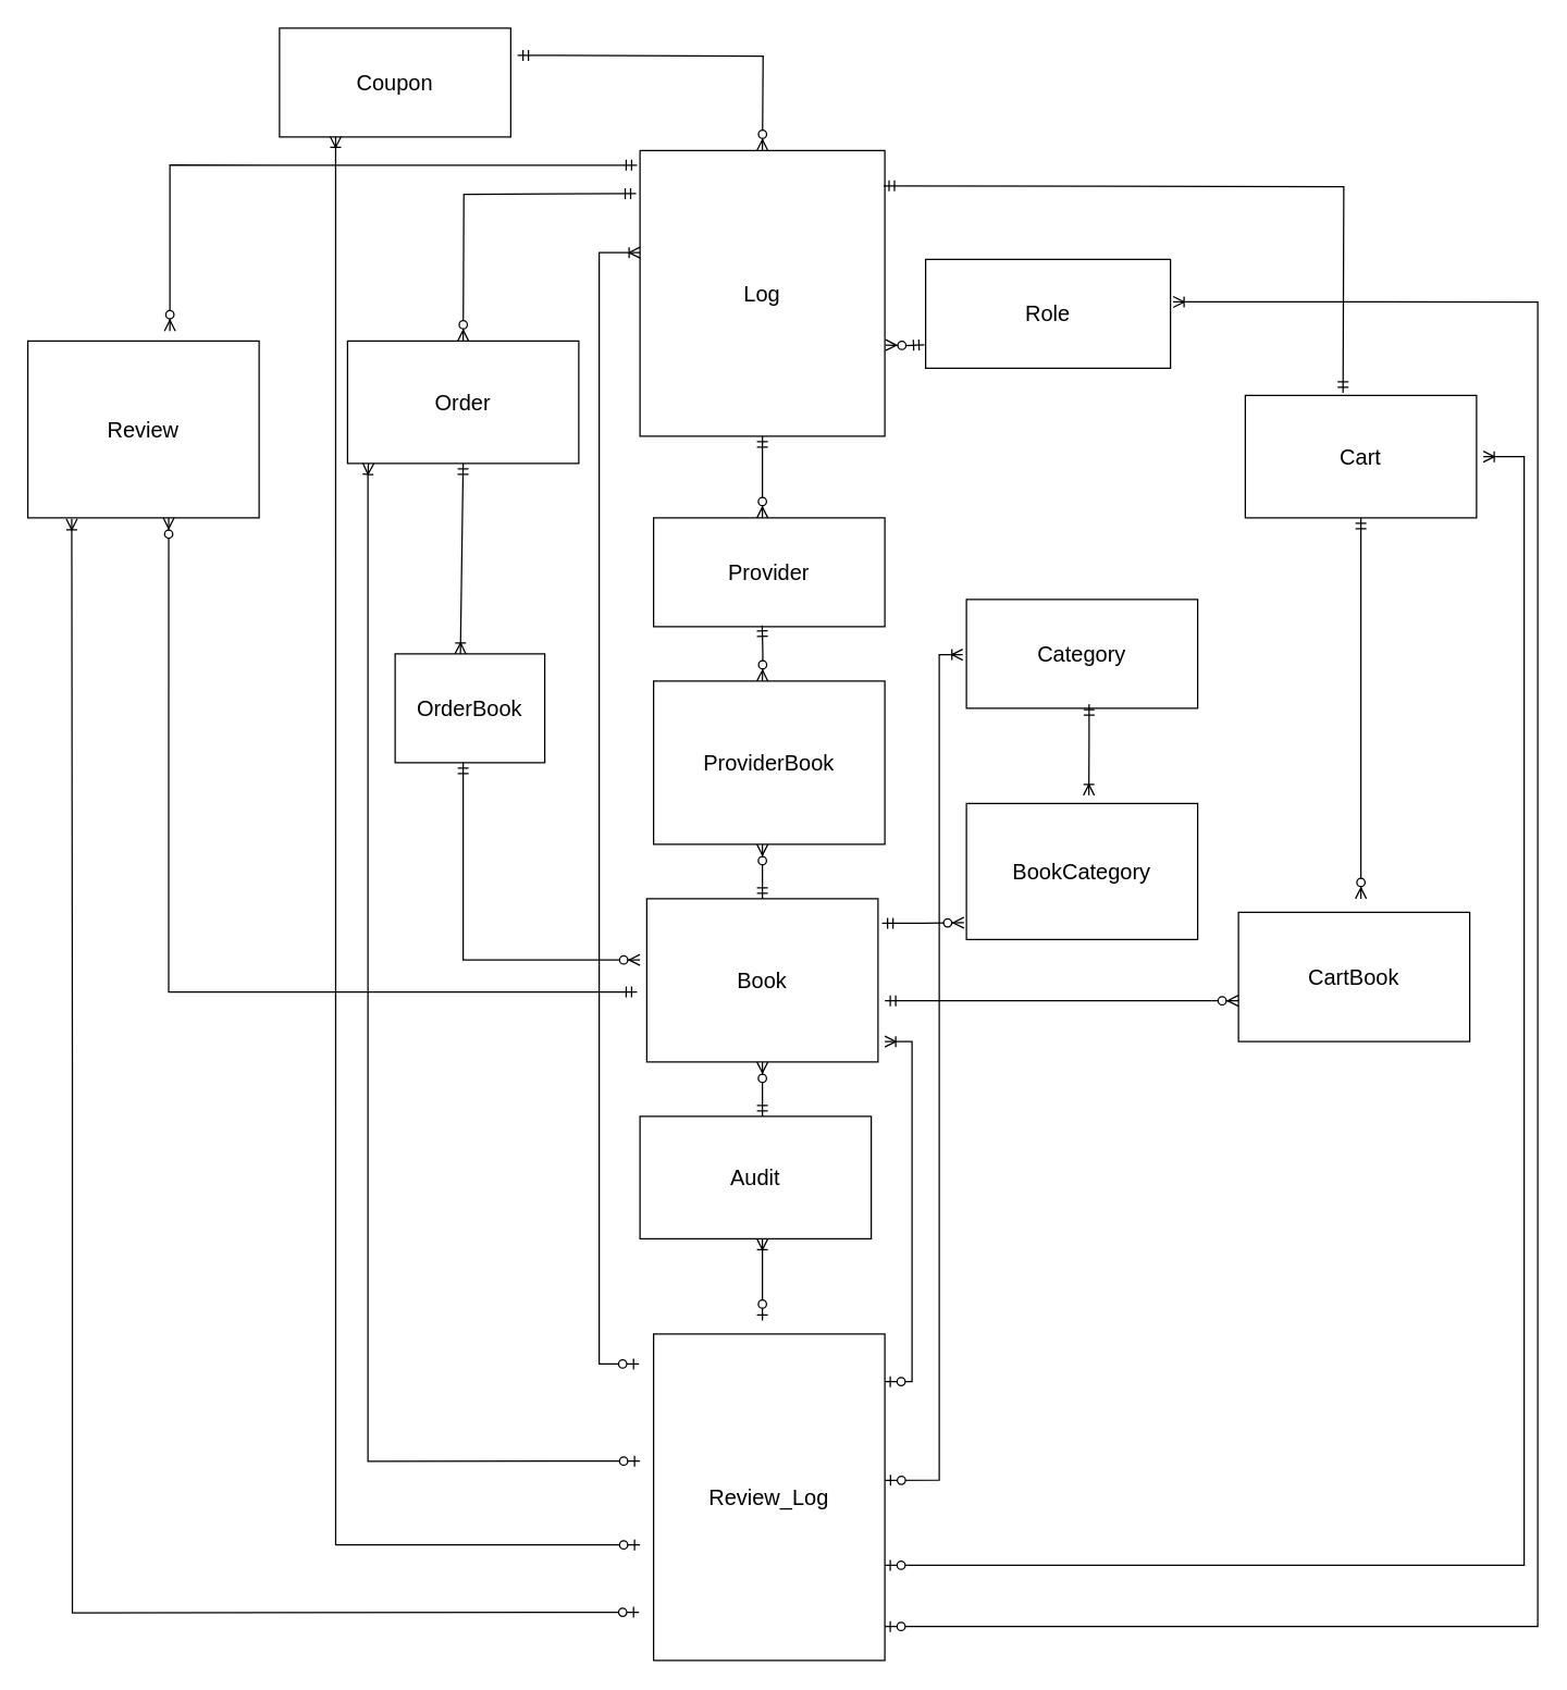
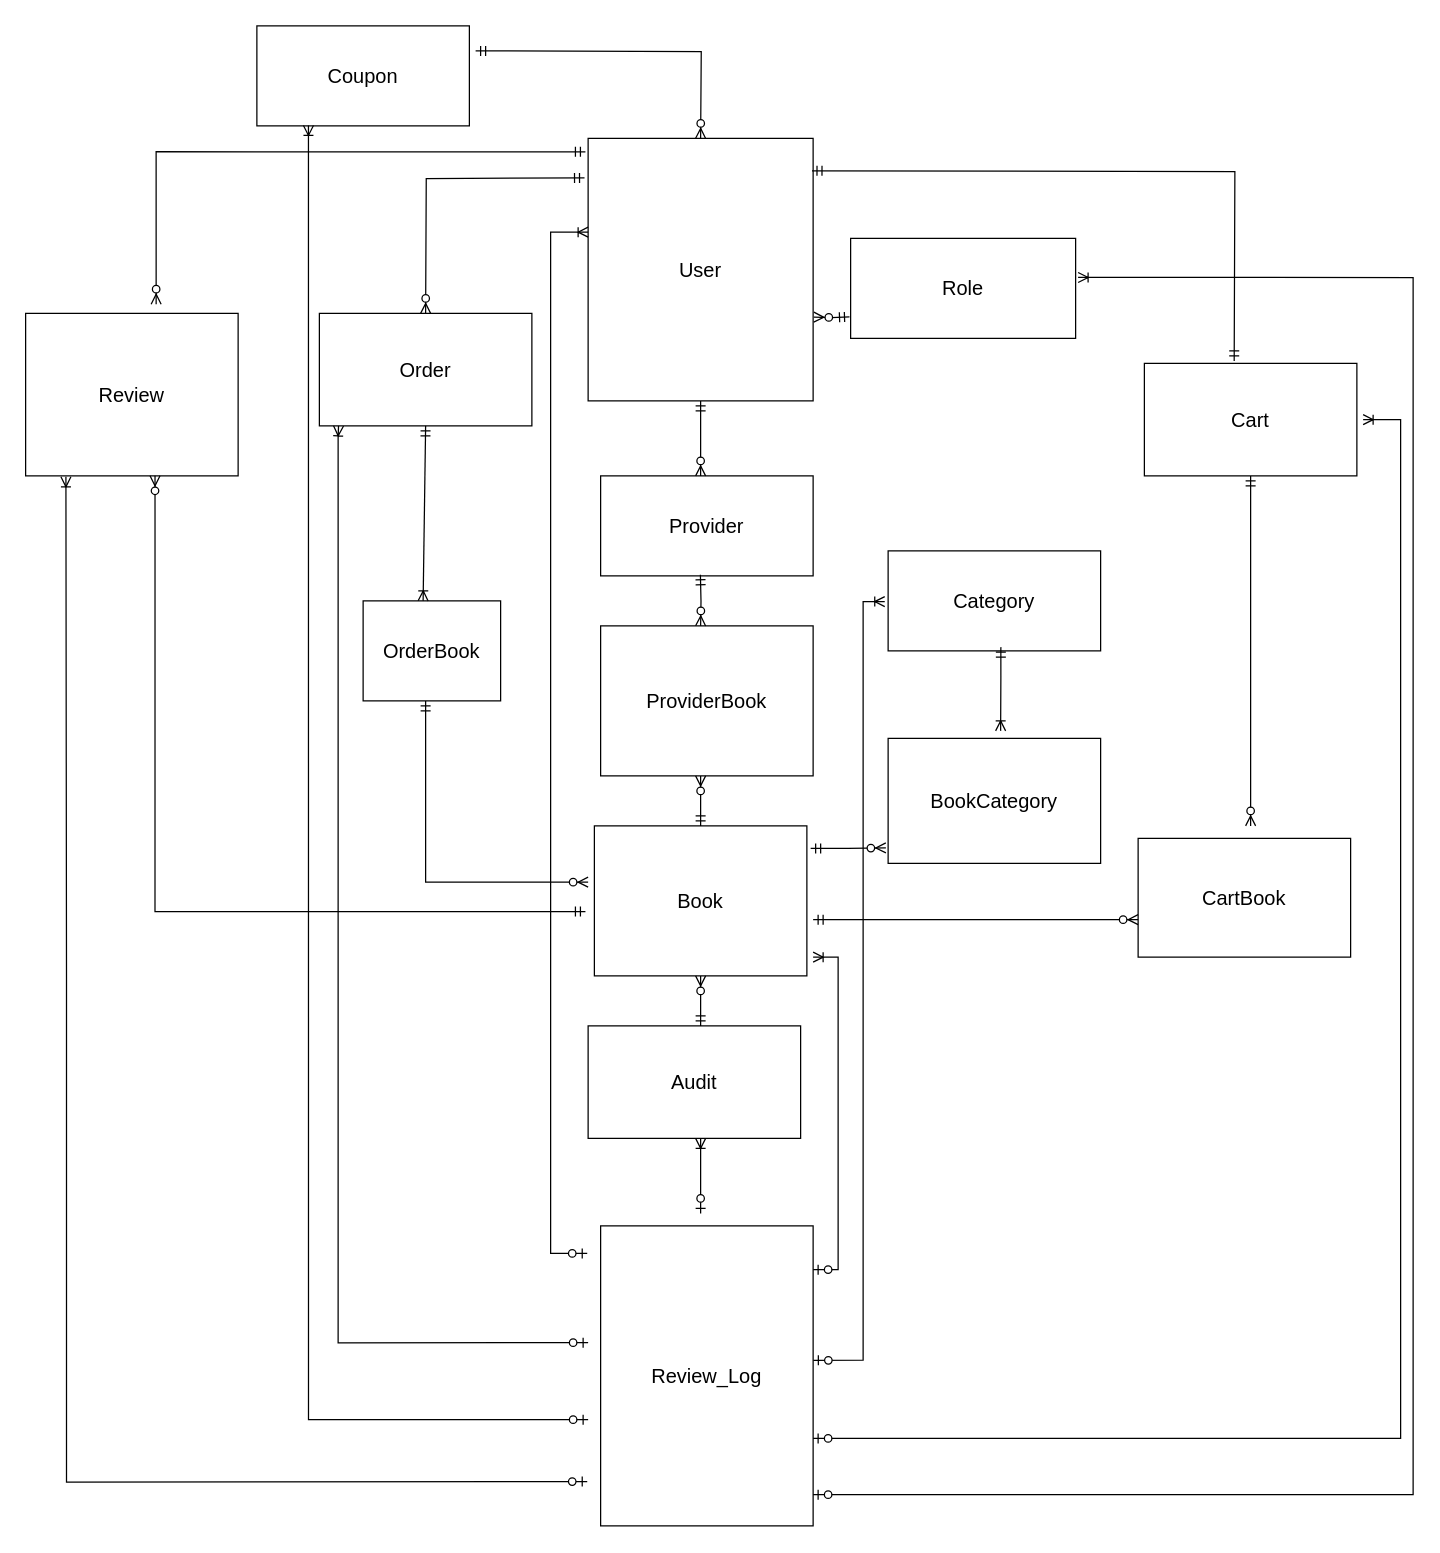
- <mxCell id="26" value="Log" style="whiteSpace=wrap;html=1;align=center;strokeColor=inherit;verticalAlign=middle;fontFamily=Helvetica;fontSize=16;fontColor=default;fillColor=none;" vertex="1" parent="1"><mxGeometry x="470" y="110" width="180" height="210" as="geometry" /></mxCell>
+ <mxCell id="26" value="User" style="whiteSpace=wrap;html=1;align=center;strokeColor=inherit;verticalAlign=middle;fontFamily=Helvetica;fontSize=16;fontColor=default;fillColor=none;" vertex="1" parent="1"><mxGeometry x="470" y="110" width="180" height="210" as="geometry" /></mxCell>
